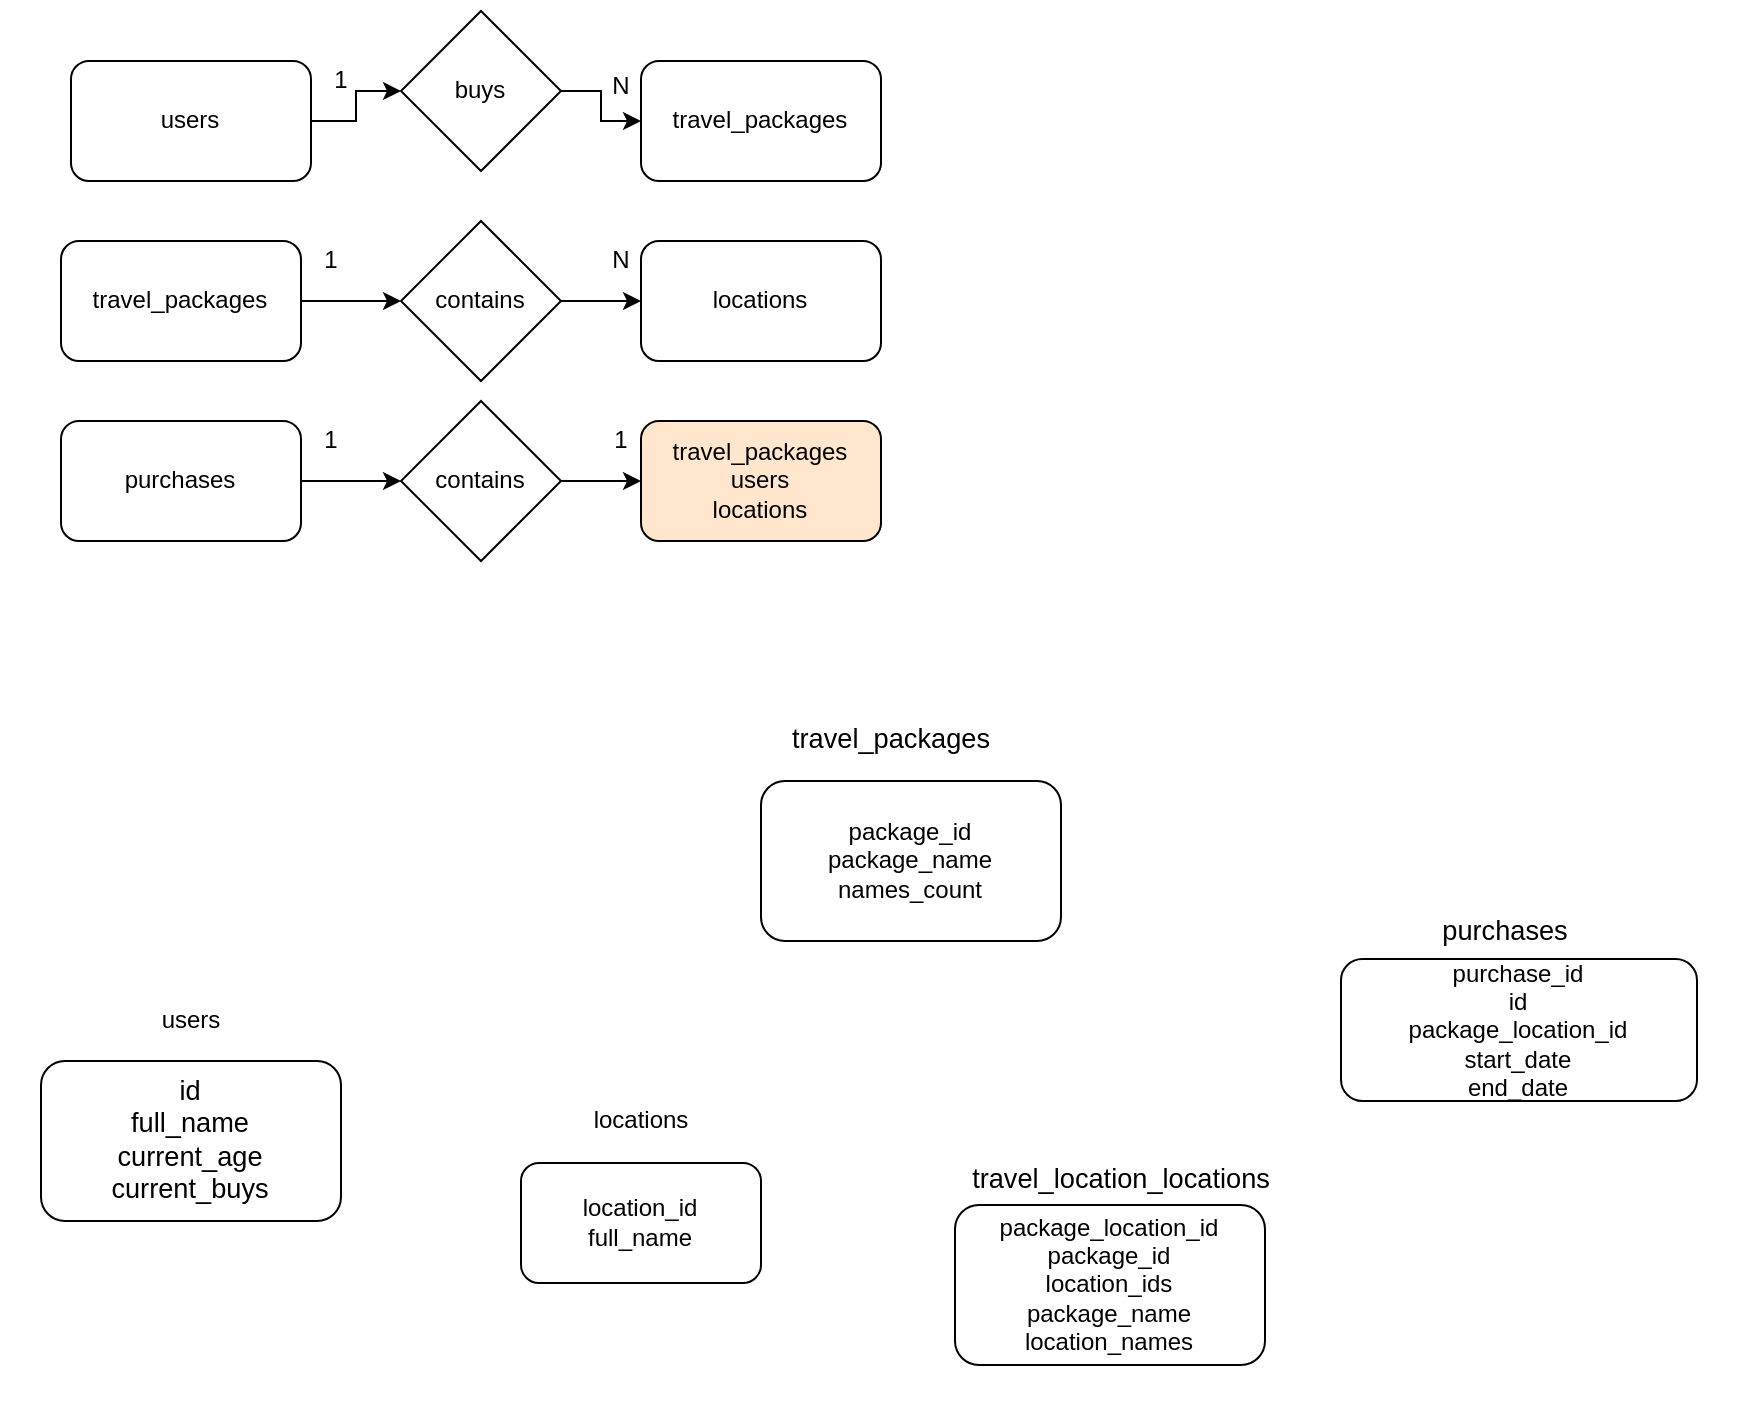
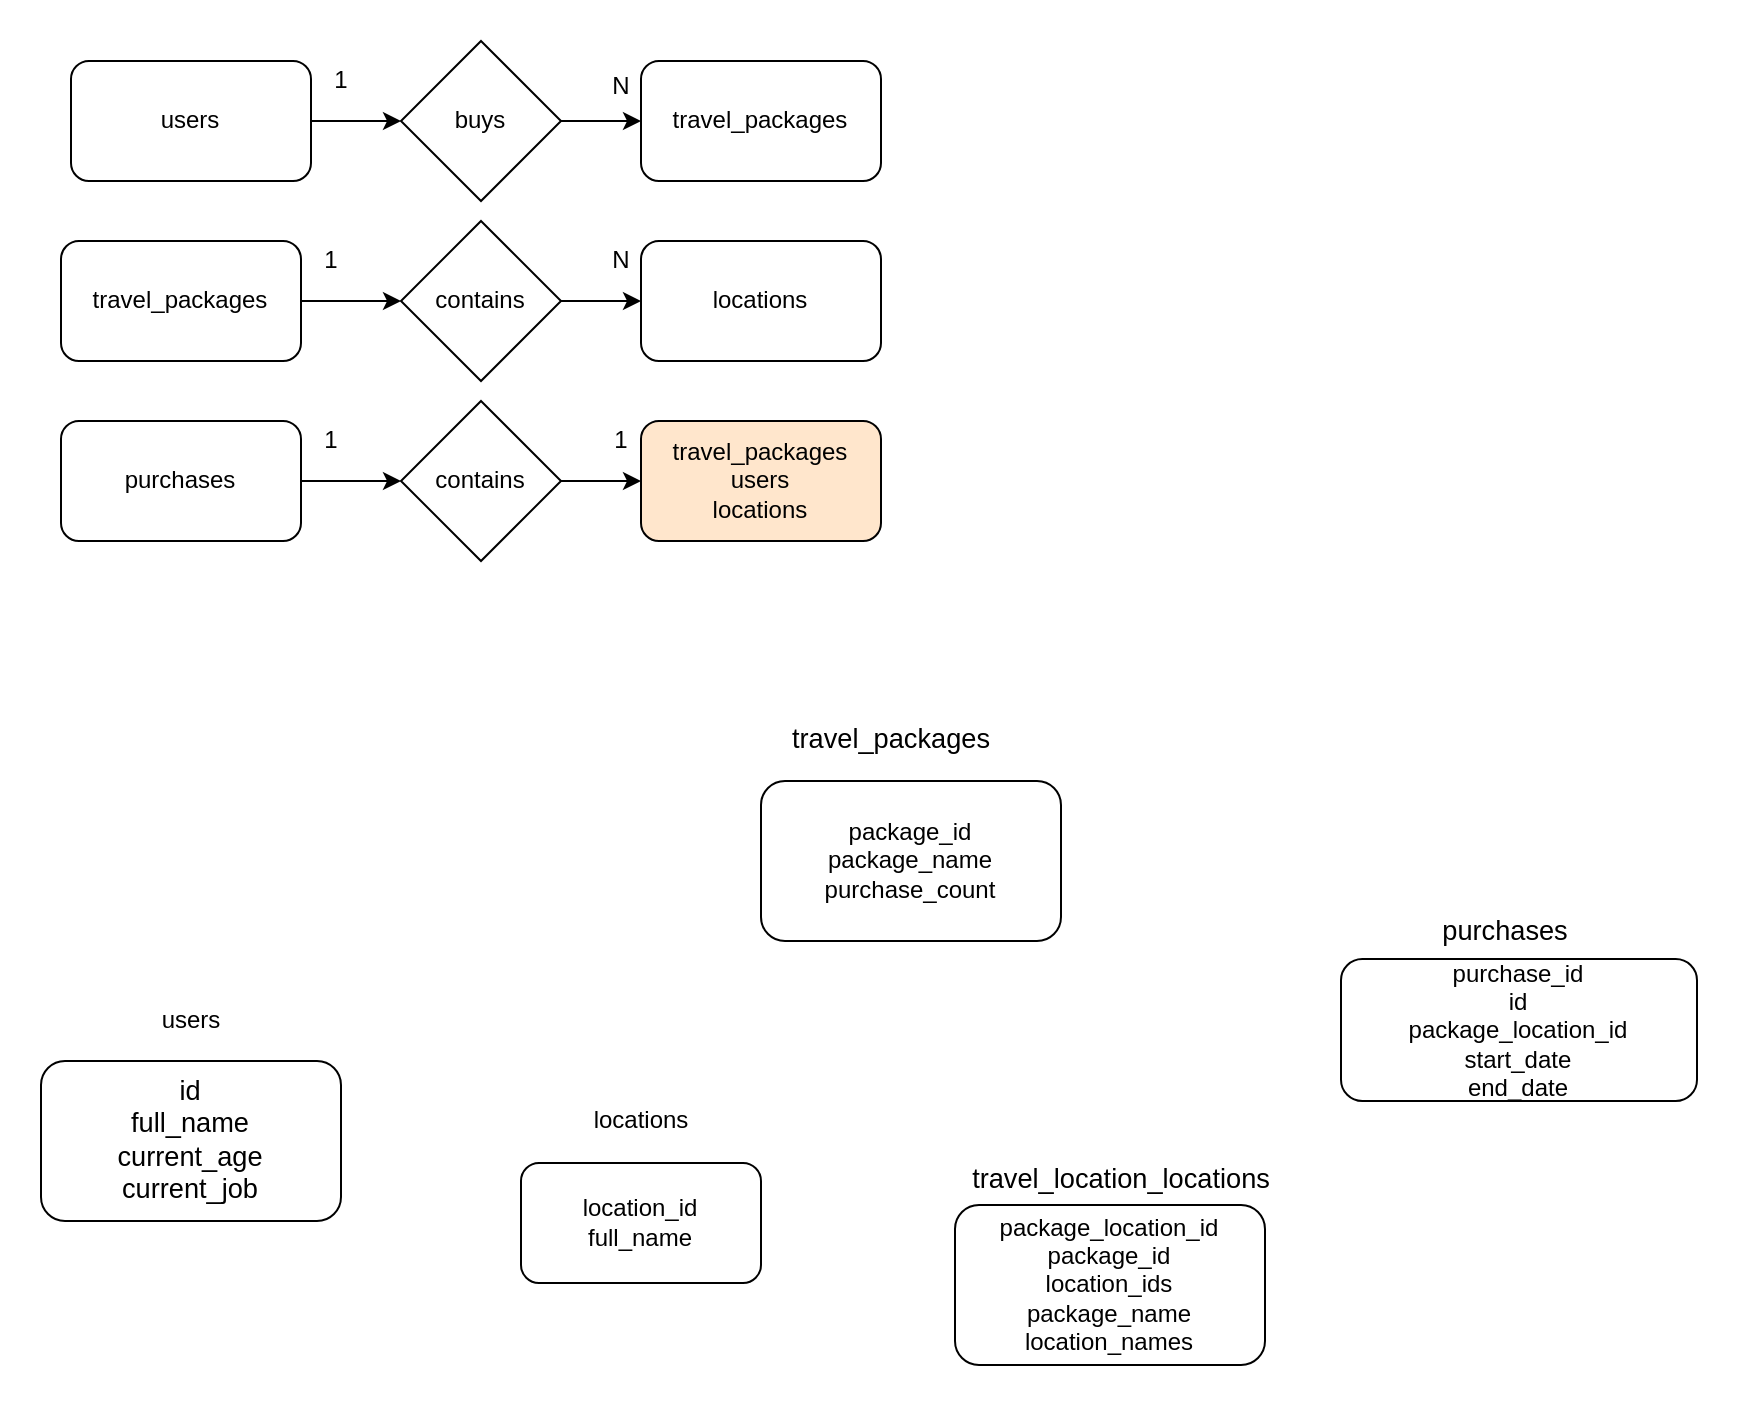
- <mxCell id="20" value="buys" style="rhombus;whiteSpace=wrap;html=1;" parent="1" vertex="1"><mxGeometry x="200" y="5" width="80" height="80" as="geometry" /></mxCell>
+ <mxCell id="20" value="buys" style="rhombus;whiteSpace=wrap;html=1;" parent="1" vertex="1"><mxGeometry x="200" y="20" width="80" height="80" as="geometry" /></mxCell>
- <mxCell id="7" value="package_id&lt;br&gt;package_name&lt;br&gt;names_count" style="rounded=1;whiteSpace=wrap;html=1;" parent="5" vertex="1"><mxGeometry y="30" width="150" height="80" as="geometry" /></mxCell>
+ <mxCell id="7" value="package_id&lt;br&gt;package_name&lt;br&gt;purchase_count" style="rounded=1;whiteSpace=wrap;html=1;" parent="5" vertex="1"><mxGeometry y="30" width="150" height="80" as="geometry" /></mxCell>
- <mxCell id="3" value="&lt;span style=&quot;font-family: , &amp;#34;consolas&amp;#34; , &amp;#34;liberation mono&amp;#34; , &amp;#34;menlo&amp;#34; , monospace ; font-size: 13.6px ; text-align: left&quot;&gt;id&lt;br&gt;full_name&lt;br&gt;current_age&lt;br&gt;current_buys&lt;br&gt;&lt;/span&gt;" style="rounded=1;whiteSpace=wrap;html=1;" parent="2" vertex="1"><mxGeometry y="30" width="150" height="80" as="geometry" /></mxCell>
+ <mxCell id="3" value="&lt;span style=&quot;font-family: , &amp;#34;consolas&amp;#34; , &amp;#34;liberation mono&amp;#34; , &amp;#34;menlo&amp;#34; , monospace ; font-size: 13.6px ; text-align: left&quot;&gt;id&lt;br&gt;full_name&lt;br&gt;current_age&lt;br&gt;current_job&lt;br&gt;&lt;/span&gt;" style="rounded=1;whiteSpace=wrap;html=1;" parent="2" vertex="1"><mxGeometry y="30" width="150" height="80" as="geometry" /></mxCell>
